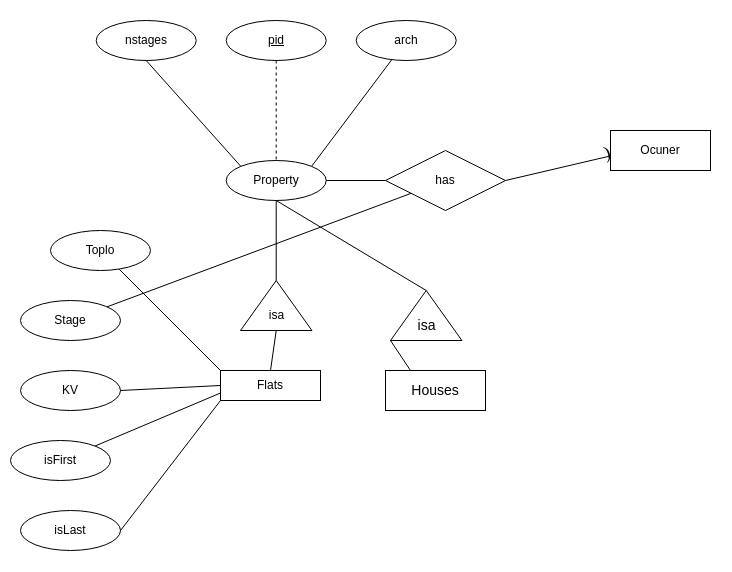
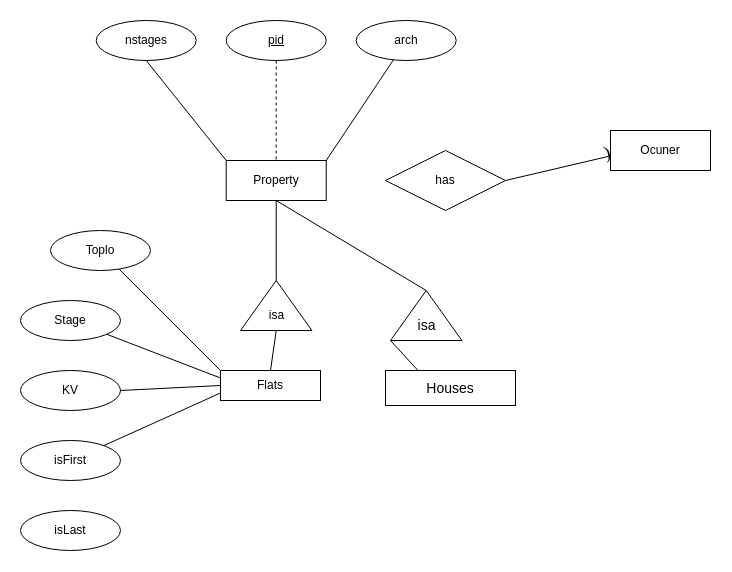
- <mxCell id="18" value="Property" style="ellipse;whiteSpace=wrap;html=1;align=center;shadow=0;glass=0;labelBackgroundColor=none;labelBorderColor=none;sketch=0;strokeColor=default;fontFamily=Helvetica;fontSize=12;fillColor=none;" parent="1" vertex="1"><mxGeometry x="225.71" y="160" width="100" height="40" as="geometry" /></mxCell>
+ <mxCell id="18" value="Property" style="whiteSpace=wrap;html=1;align=center;rounded=0;shadow=0;glass=0;labelBackgroundColor=none;labelBorderColor=none;sketch=0;strokeColor=default;fontFamily=Helvetica;fontSize=12;fillColor=none;" parent="1" vertex="1"><mxGeometry x="225.71" y="160" width="100" height="40" as="geometry" /></mxCell>
- <mxCell id="17" style="edgeStyle=none;html=1;entryX=0;entryY=0.5;entryDx=0;entryDy=0;fontFamily=Helvetica;fontSize=12;endArrow=none;endFill=0;" parent="1" source="18" target="26" edge="1"><mxGeometry relative="1" as="geometry" /></mxCell>
- <mxCell id="6" style="html=1;fontFamily=Helvetica;fontSize=12;endArrow=none;endFill=0;orthogonal=1;" parent="1" source="7" target="26" edge="1"><mxGeometry relative="1" as="geometry" /></mxCell>
+ <mxCell id="6" style="html=1;entryX=0;entryY=0.25;entryDx=0;entryDy=0;fontFamily=Helvetica;fontSize=12;endArrow=none;endFill=0;orthogonal=1;" parent="1" source="7" target="3" edge="1"><mxGeometry relative="1" as="geometry" /></mxCell>
- <mxCell id="31" value="Houses" style="whiteSpace=wrap;html=1;align=center;rounded=0;shadow=0;glass=0;labelBackgroundColor=none;labelBorderColor=none;sketch=0;strokeColor=default;fontFamily=Helvetica;fontSize=14;fillColor=none;" parent="1" vertex="1"><mxGeometry x="385" y="370" width="100" height="40" as="geometry" /></mxCell>
+ <mxCell id="31" value="Houses" style="whiteSpace=wrap;html=1;align=center;rounded=0;shadow=0;glass=0;labelBackgroundColor=none;labelBorderColor=none;sketch=0;strokeColor=default;fontFamily=Helvetica;fontSize=14;fillColor=none;" parent="1" vertex="1"><mxGeometry x="385" y="370" width="130" height="35" as="geometry" /></mxCell>
- <mxCell id="11" value="isFirst" style="ellipse;whiteSpace=wrap;html=1;align=center;rounded=0;shadow=0;glass=0;labelBackgroundColor=none;labelBorderColor=none;sketch=0;strokeColor=default;fontFamily=Helvetica;fontSize=12;fillColor=none;" parent="1" vertex="1"><mxGeometry x="10" y="440" width="100" height="40" as="geometry" /></mxCell>
+ <mxCell id="11" value="isFirst" style="ellipse;whiteSpace=wrap;html=1;align=center;rounded=0;shadow=0;glass=0;labelBackgroundColor=none;labelBorderColor=none;sketch=0;strokeColor=default;fontFamily=Helvetica;fontSize=12;fillColor=none;" parent="1" vertex="1"><mxGeometry y="440" width="100" height="40" as="geometry" x="20" /></mxCell>
- <mxCell id="12" style="html=1;entryX=0;entryY=1;entryDx=0;entryDy=0;fontFamily=Helvetica;fontSize=12;endArrow=none;endFill=0;orthogonal=1;exitX=1;exitY=0.5;exitDx=0;exitDy=0;" parent="1" source="13" target="3" edge="1"><mxGeometry relative="1" as="geometry" /></mxCell>
